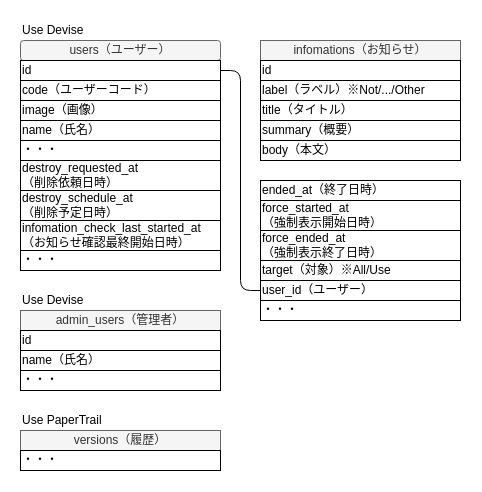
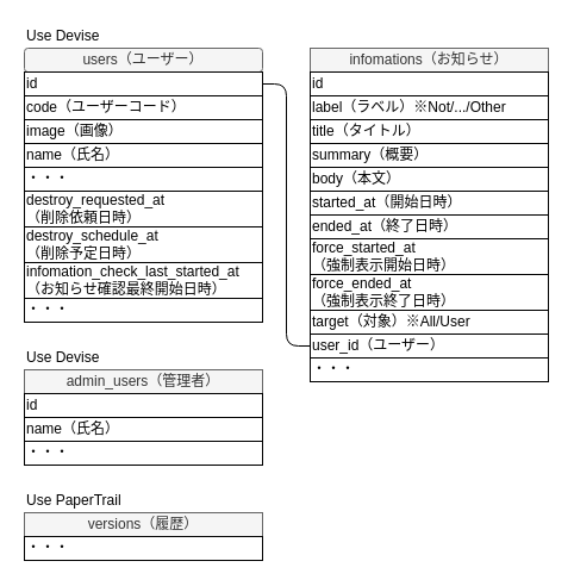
+ <mxCell id="19" value="&lt;span&gt;started_at（&lt;/span&gt;開始日時）" style="rounded=0;whiteSpace=wrap;html=1;align=left;" parent="1" vertex="1"><mxGeometry x="260" y="160" width="200" height="20" as="geometry" /></mxCell>
- <mxCell id="21" value="target（対象）※All/Use" style="rounded=0;whiteSpace=wrap;html=1;align=left;" parent="1" vertex="1"><mxGeometry x="260" y="260" width="200" height="20" as="geometry" /></mxCell>
+ <mxCell id="21" value="target（対象）※All/User" style="rounded=0;whiteSpace=wrap;html=1;align=left;" parent="1" vertex="1"><mxGeometry x="260" y="260" width="200" height="20" as="geometry" /></mxCell>
